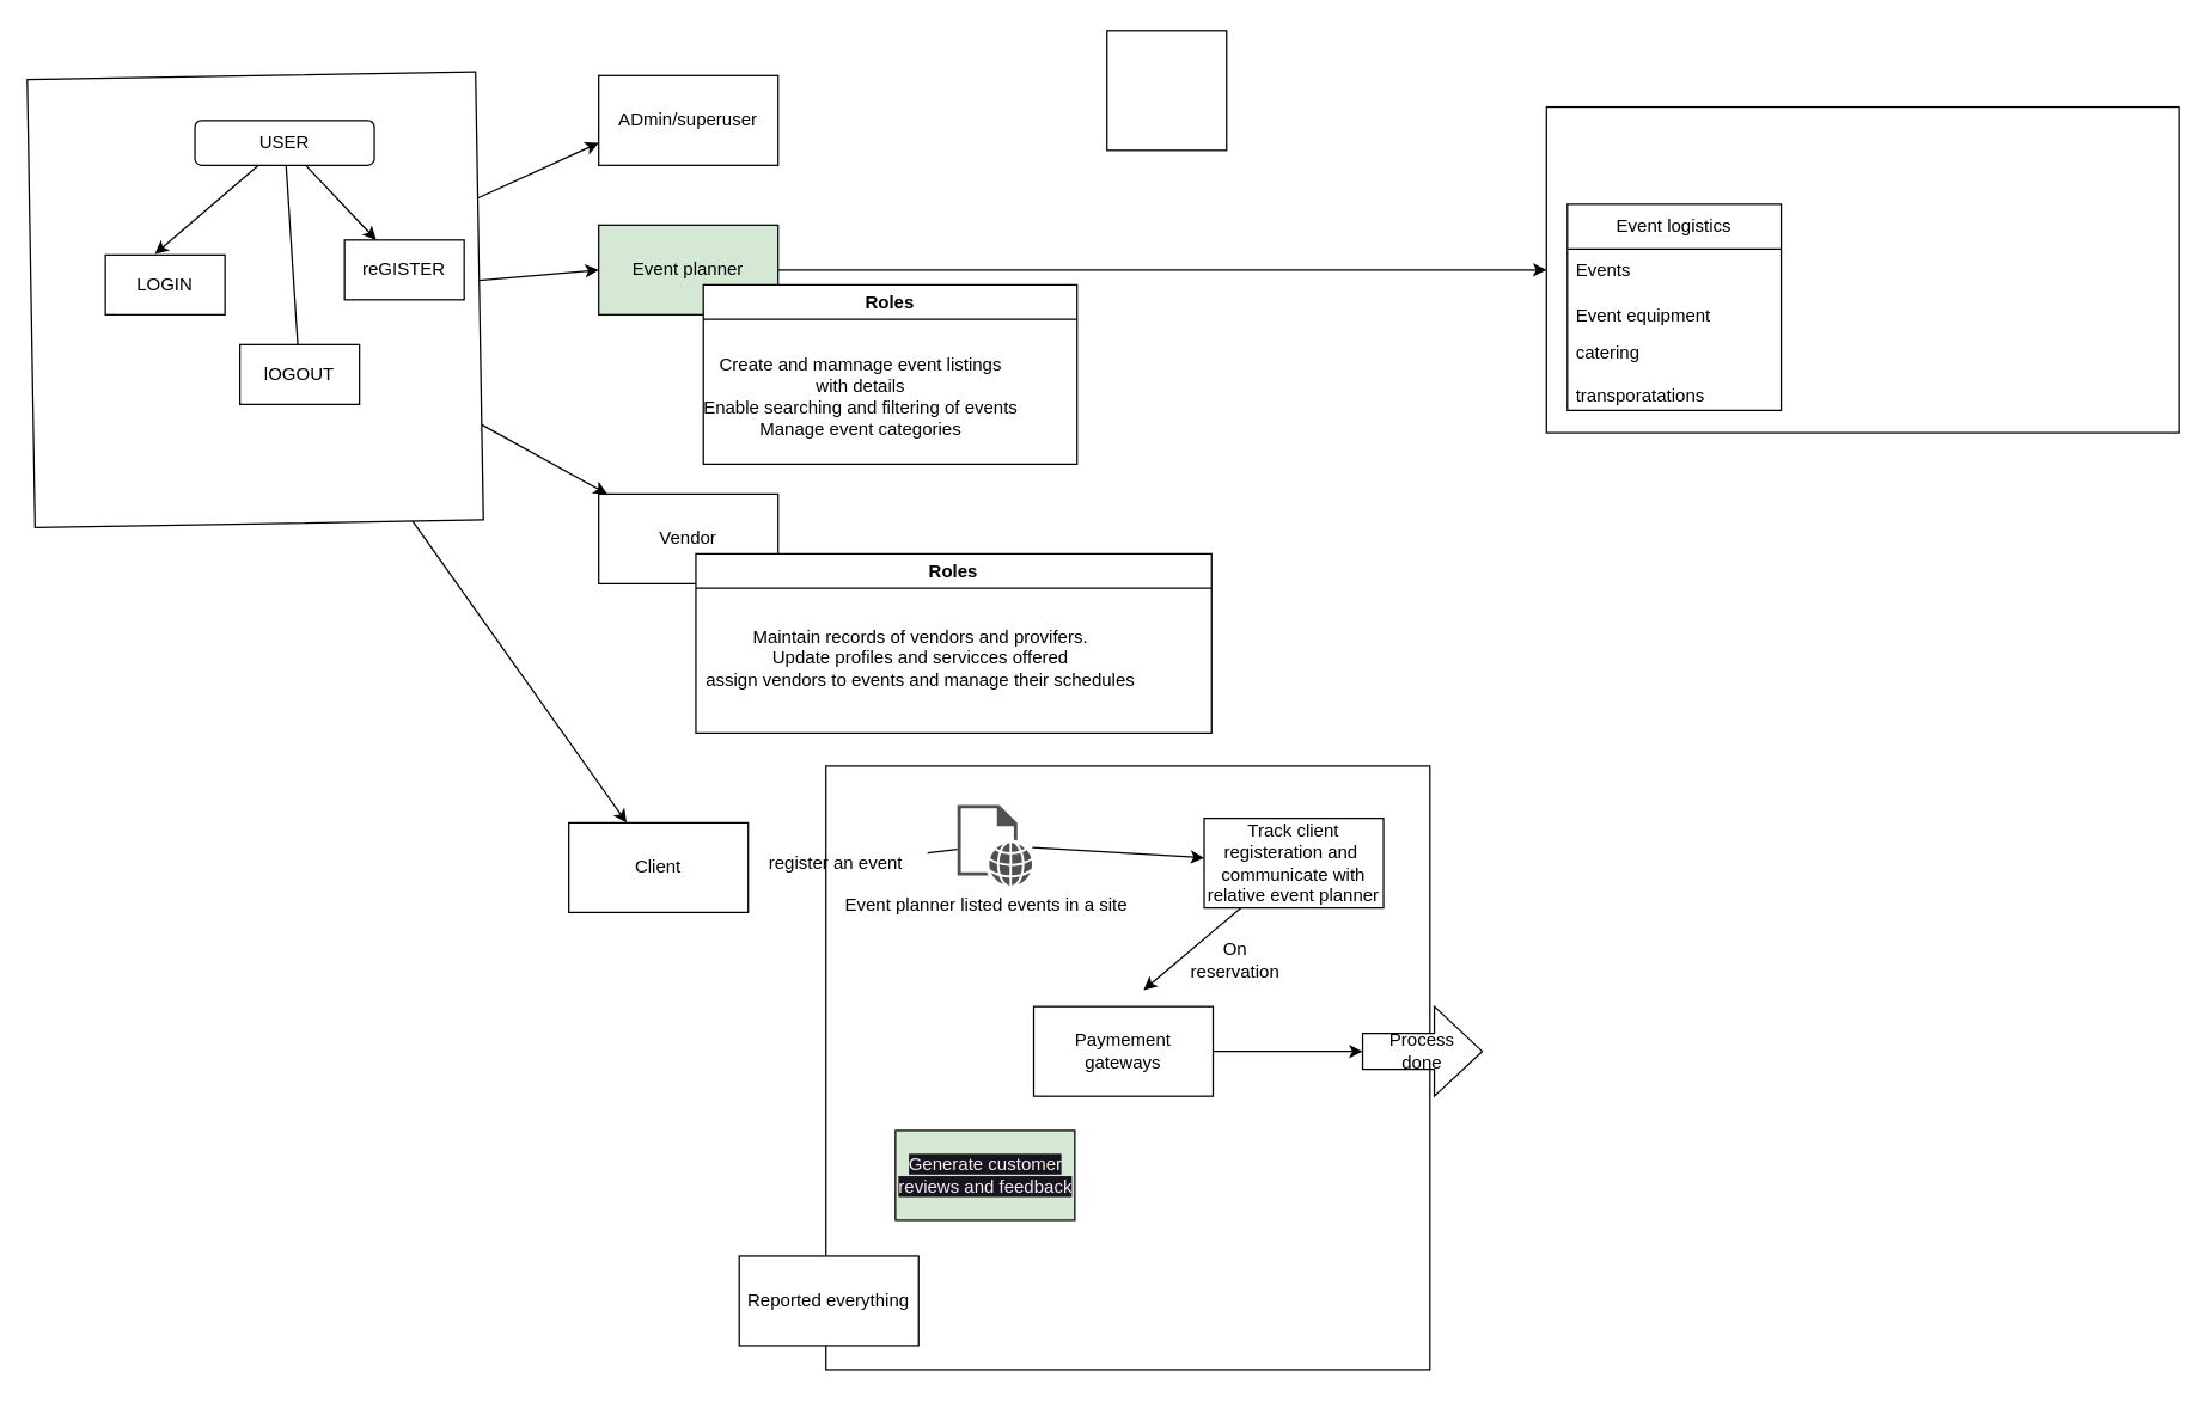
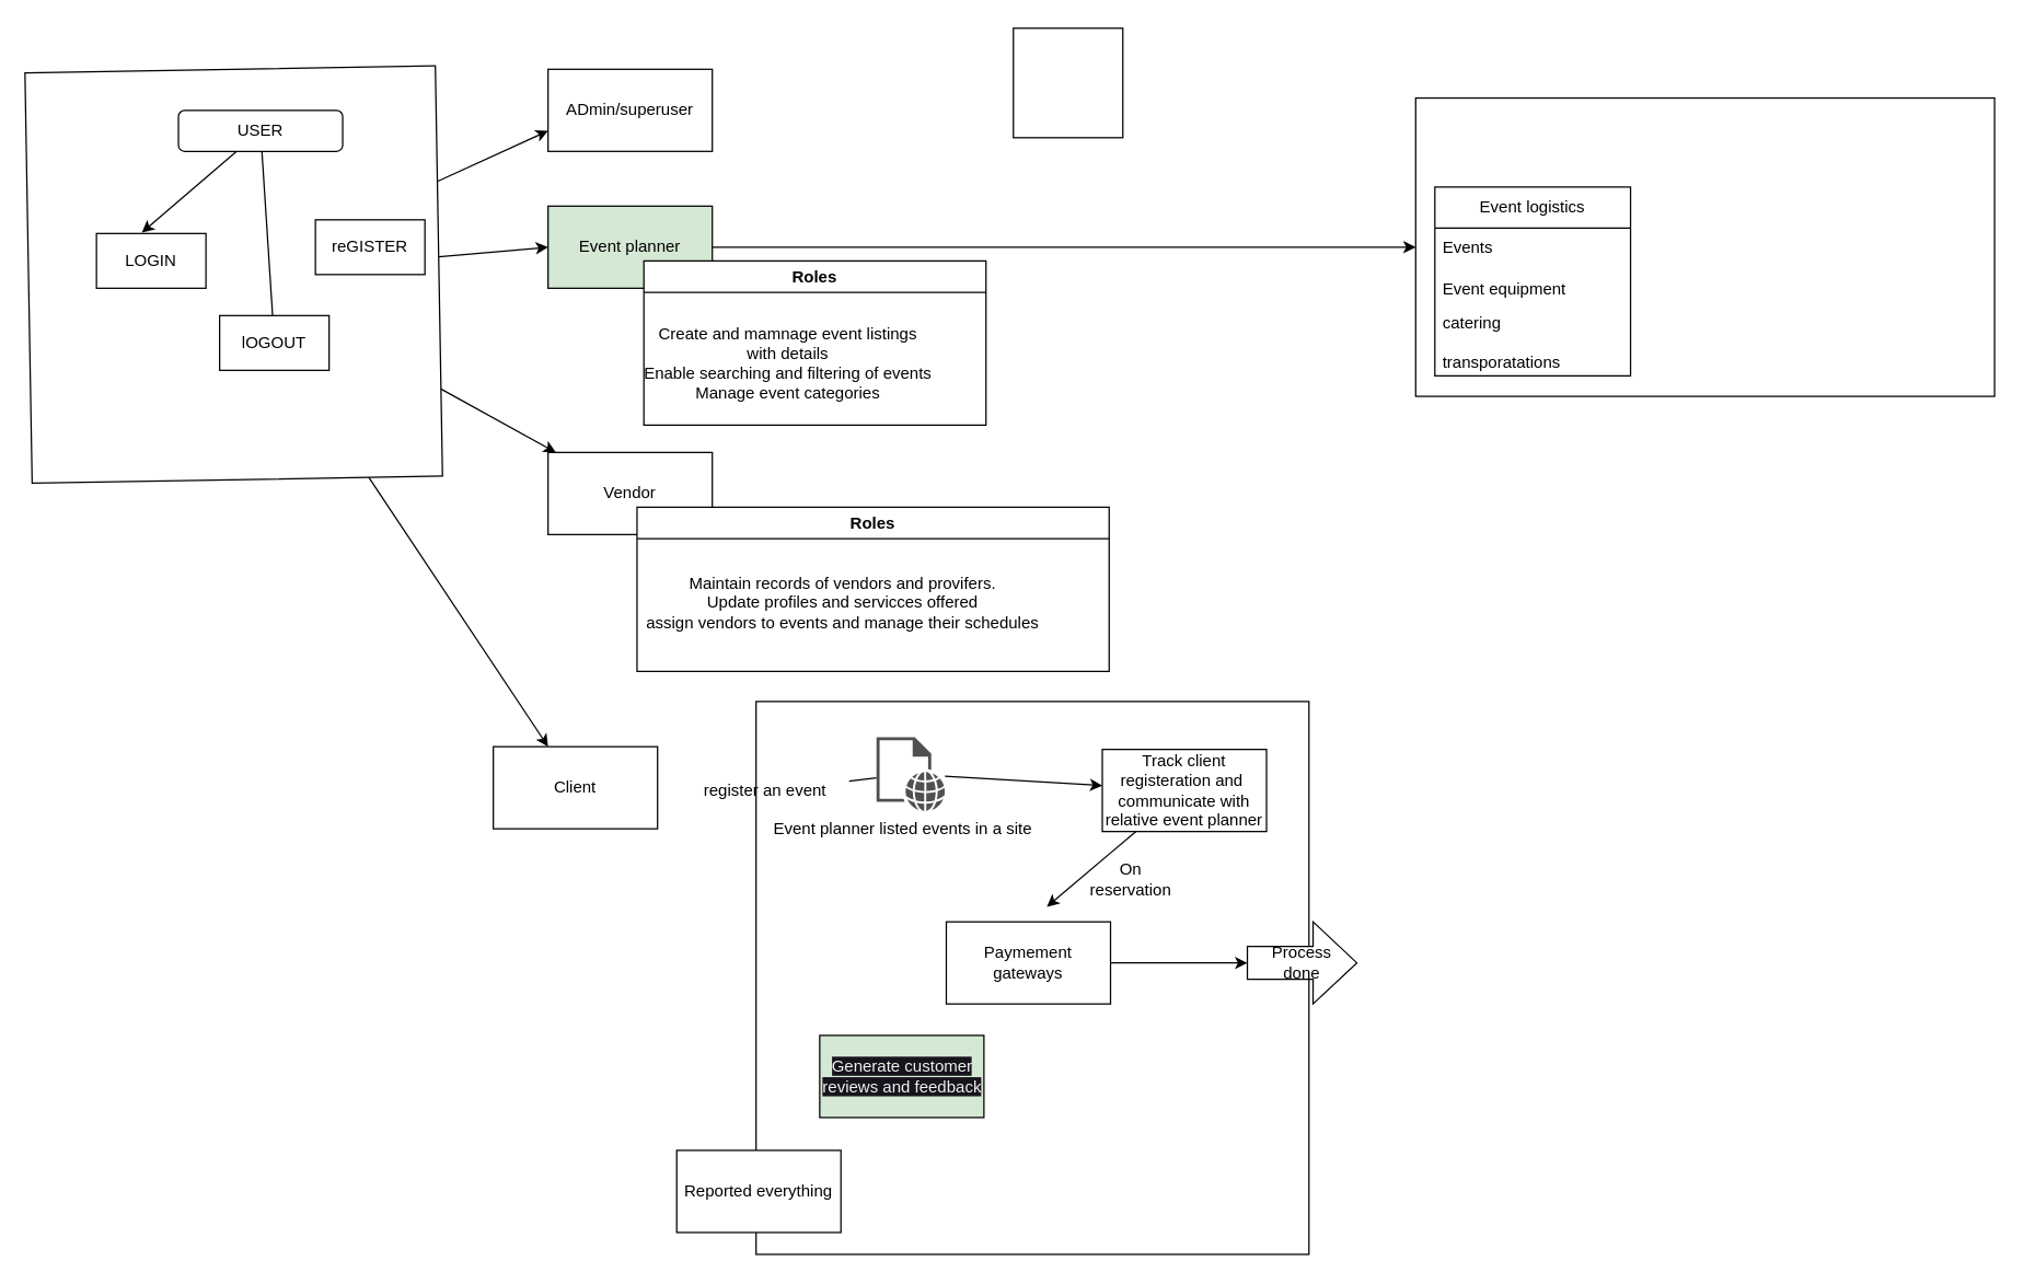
- <mxCell id="10" style="edgeStyle=none;html=1;" parent="1" source="12" target="14" edge="1"><mxGeometry relative="1" as="geometry" /></mxCell>
- <mxCell id="21" value="Client" style="rounded=0;whiteSpace=wrap;html=1;" parent="1" vertex="1"><mxGeometry x="380" y="550" width="120" height="60" as="geometry" /></mxCell>
+ <mxCell id="21" value="Client" style="rounded=0;whiteSpace=wrap;html=1;" parent="1" vertex="1"><mxGeometry x="360" y="545" width="120" height="60" as="geometry" /></mxCell>
